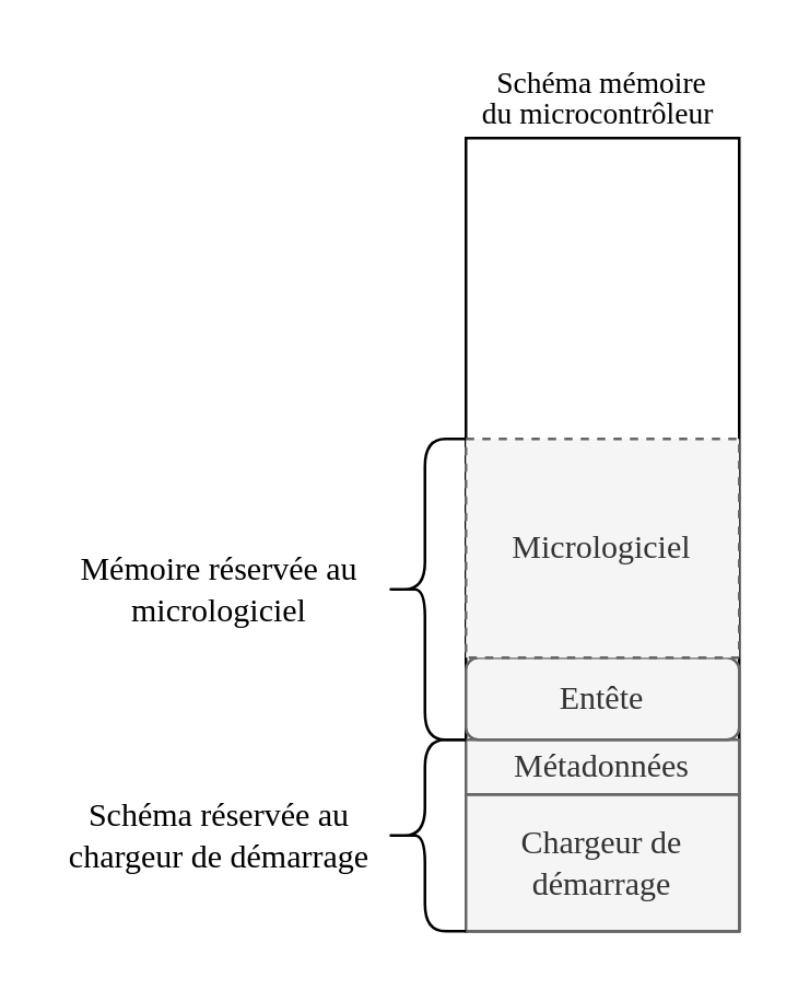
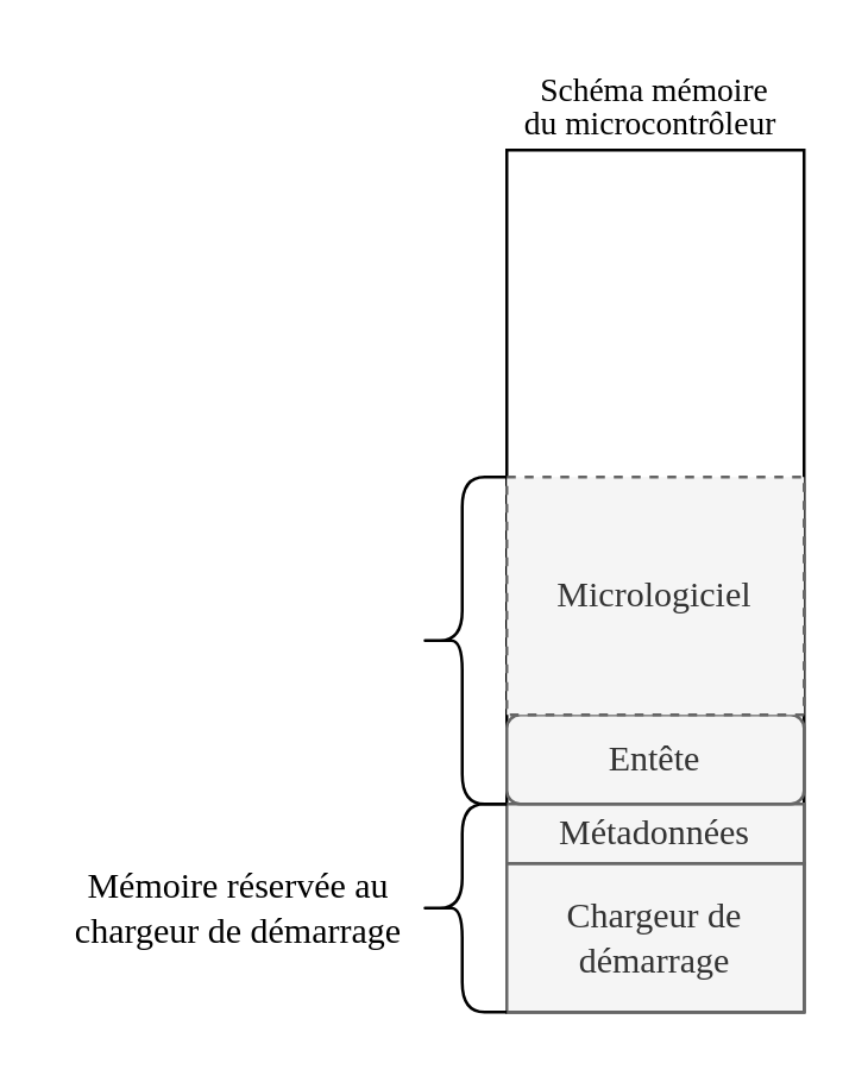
- <mxCell id="11" value="&lt;font data-font-src=&quot;https://fonts.googleapis.com/css?family=computer+modern&quot; face=&quot;computer modern&quot;&gt;Mémoire réservée au micrologiciel&lt;/font&gt;" style="text;html=1;strokeColor=none;fillColor=none;align=center;verticalAlign=middle;whiteSpace=wrap;rounded=0;" vertex="1" parent="1"><mxGeometry x="20" y="190" width="120" height="50" as="geometry" /></mxCell>
- <mxCell id="10" value="&lt;font data-font-src=&quot;https://fonts.googleapis.com/css?family=computer+modern&quot; face=&quot;computer modern&quot;&gt;Schéma réservée au chargeur de démarrage&lt;/font&gt;" style="text;html=1;strokeColor=none;fillColor=none;align=center;verticalAlign=middle;whiteSpace=wrap;rounded=0;" vertex="1" parent="1"><mxGeometry x="20" y="280" width="120" height="50" as="geometry" /></mxCell>
+ <mxCell id="10" value="&lt;font data-font-src=&quot;https://fonts.googleapis.com/css?family=computer+modern&quot; face=&quot;computer modern&quot;&gt;Mémoire réservée au chargeur de démarrage&lt;/font&gt;" style="text;html=1;strokeColor=none;fillColor=none;align=center;verticalAlign=middle;whiteSpace=wrap;rounded=0;" vertex="1" parent="1"><mxGeometry x="20" y="280" width="120" height="50" as="geometry" /></mxCell>
